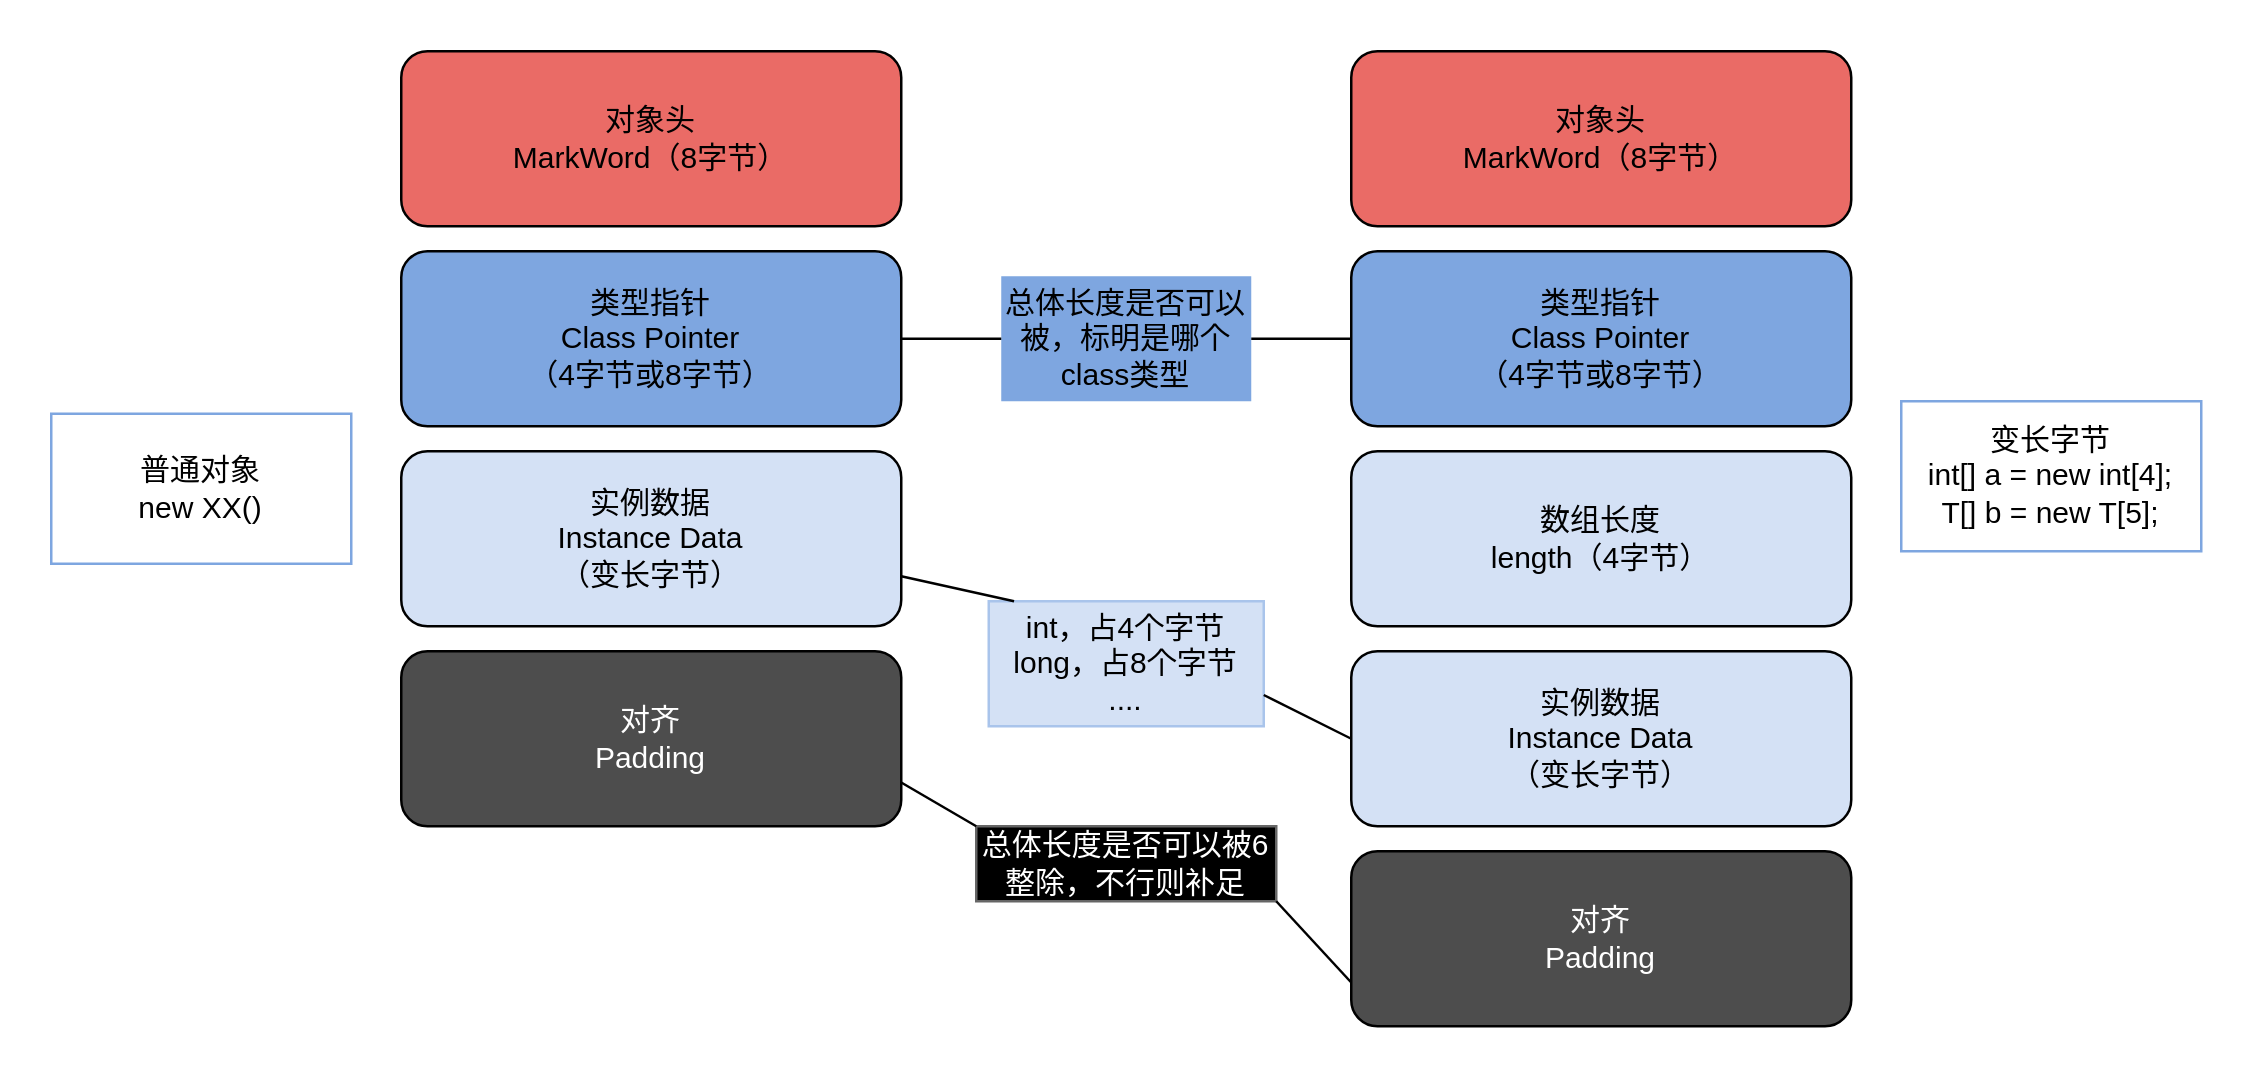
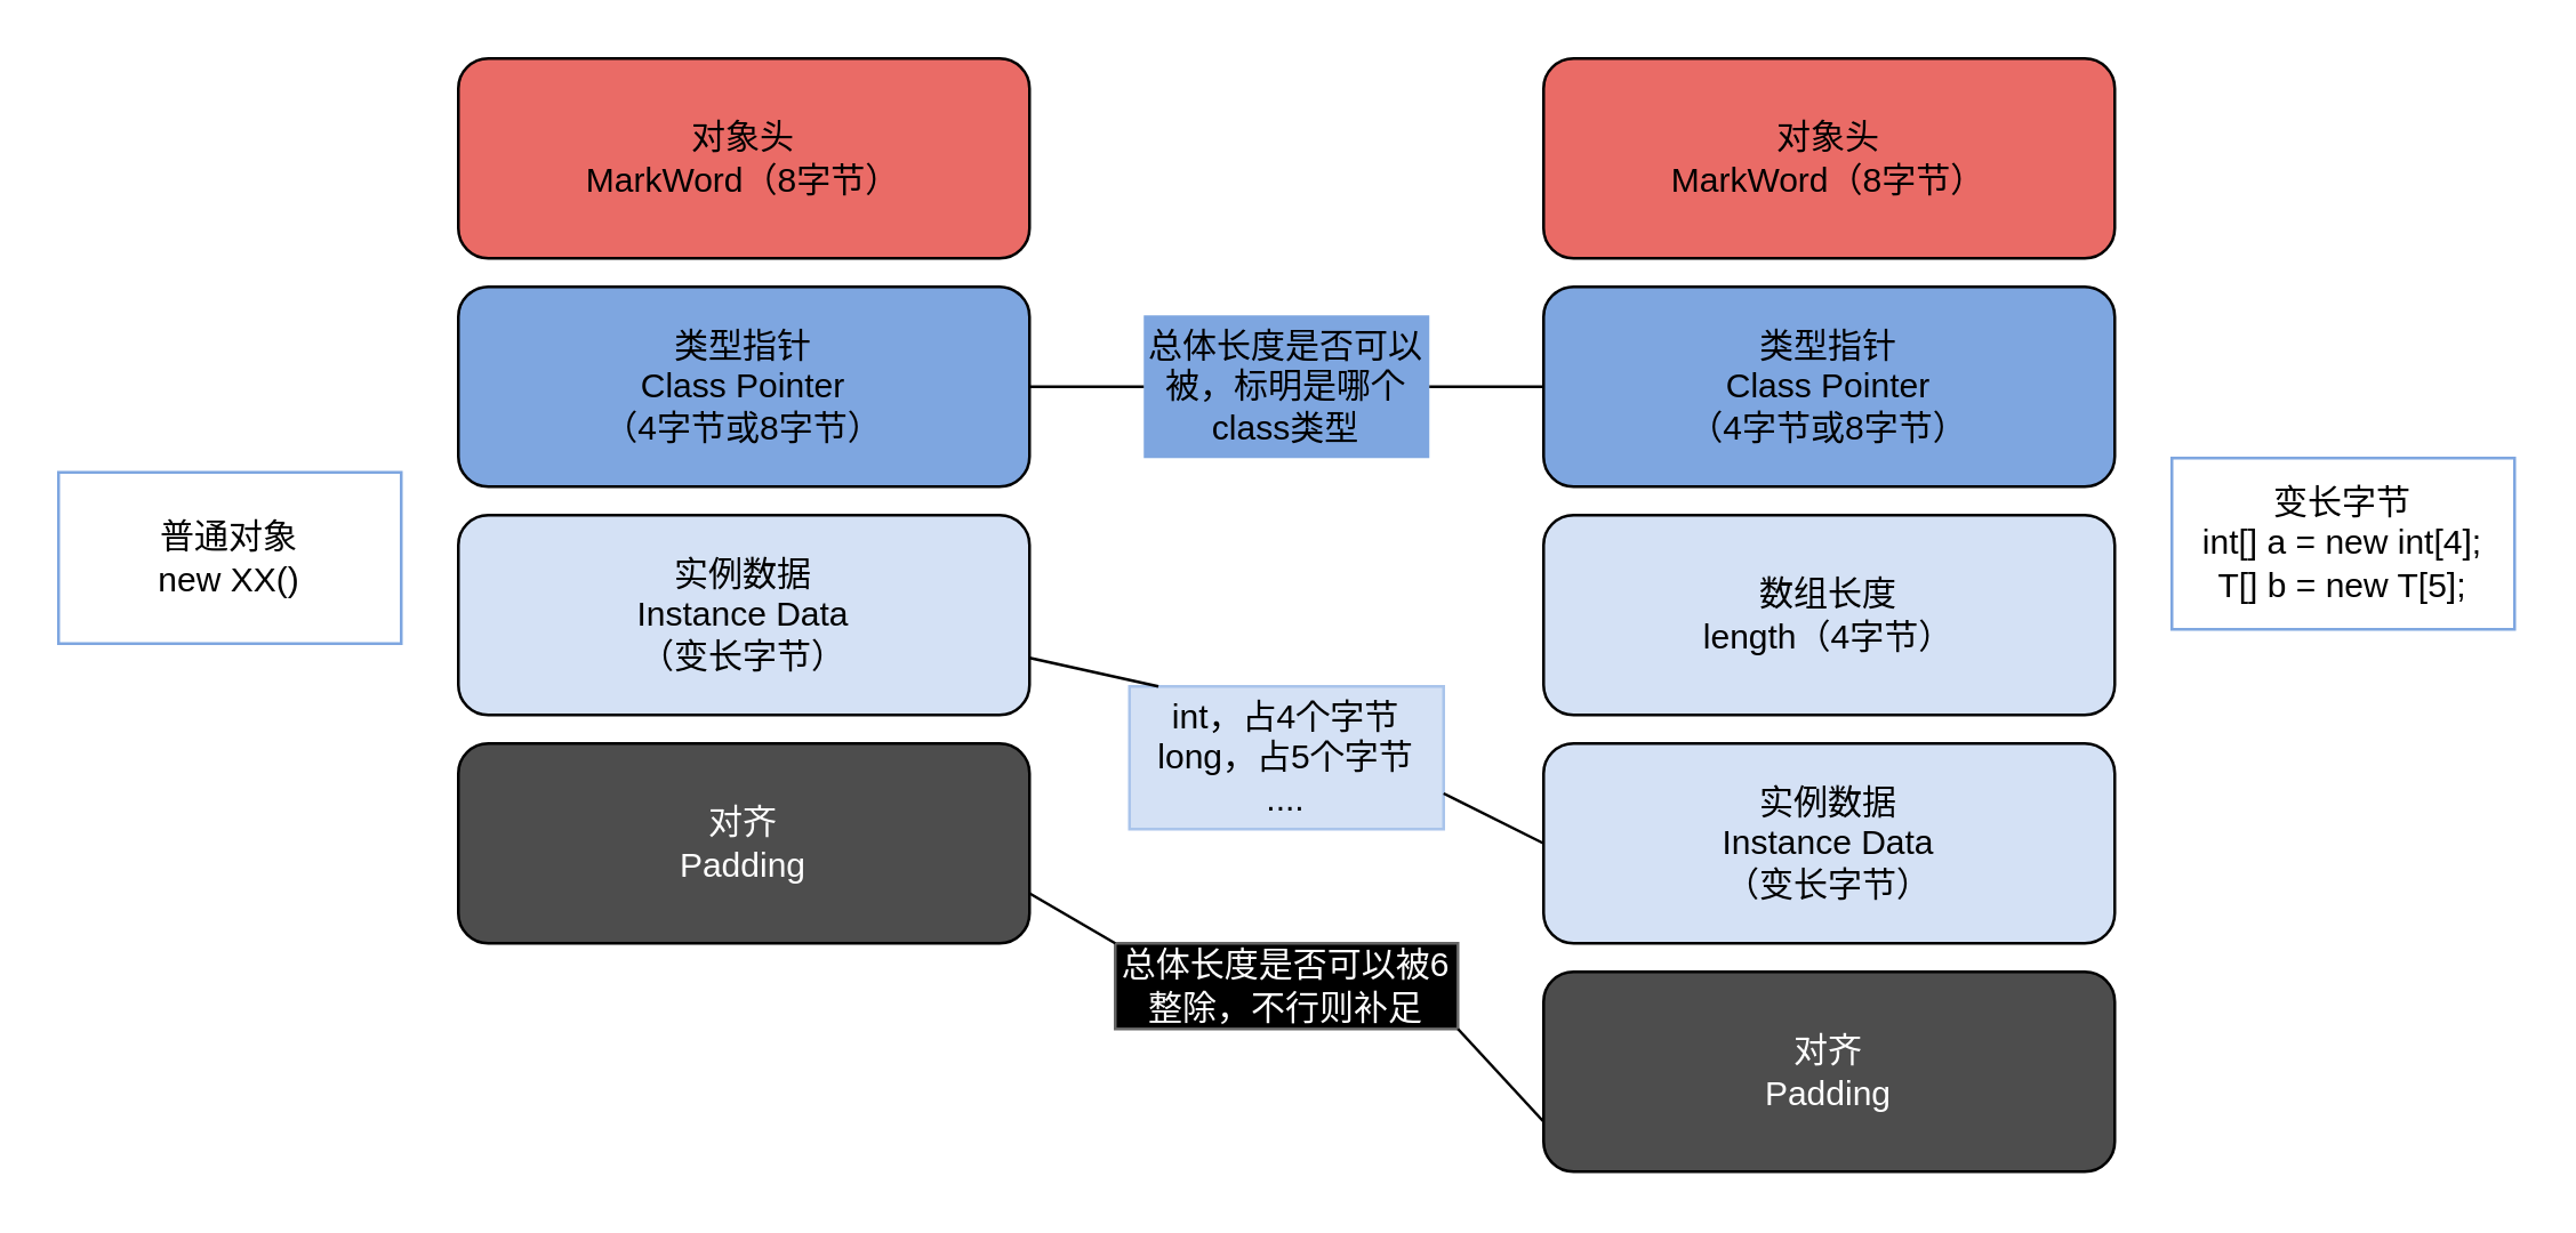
- <mxCell id="7" value="int，占4个字节&lt;br&gt;long，占8个字节&lt;br&gt;...." style="text;html=1;strokeColor=#A9C4EB;fillColor=#D4E1F5;align=center;verticalAlign=middle;whiteSpace=wrap;rounded=0;shadow=0;" vertex="1" parent="1"><mxGeometry x="395" y="240" width="110" height="50" as="geometry" /></mxCell>
+ <mxCell id="7" value="int，占4个字节&lt;br&gt;long，占5个字节&lt;br&gt;...." style="text;html=1;strokeColor=#A9C4EB;fillColor=#D4E1F5;align=center;verticalAlign=middle;whiteSpace=wrap;rounded=0;shadow=0;" vertex="1" parent="1"><mxGeometry x="395" y="240" width="110" height="50" as="geometry" /></mxCell>
